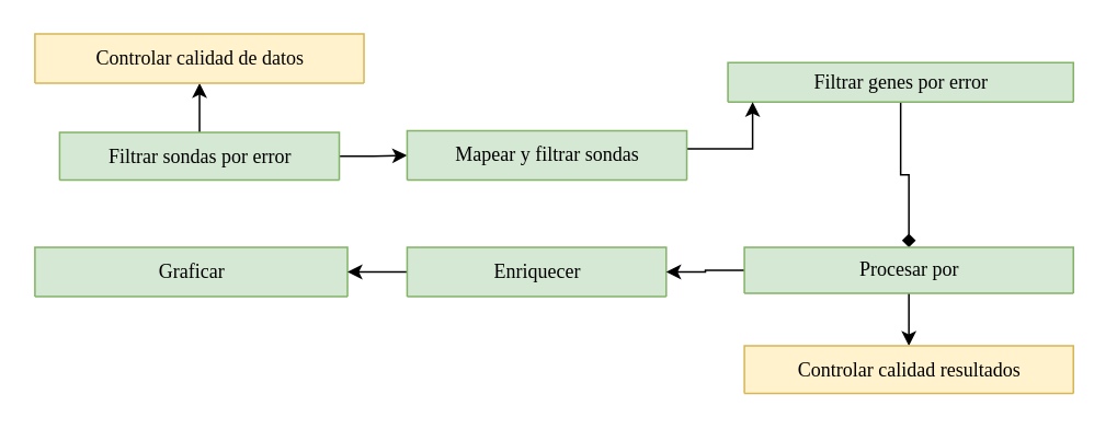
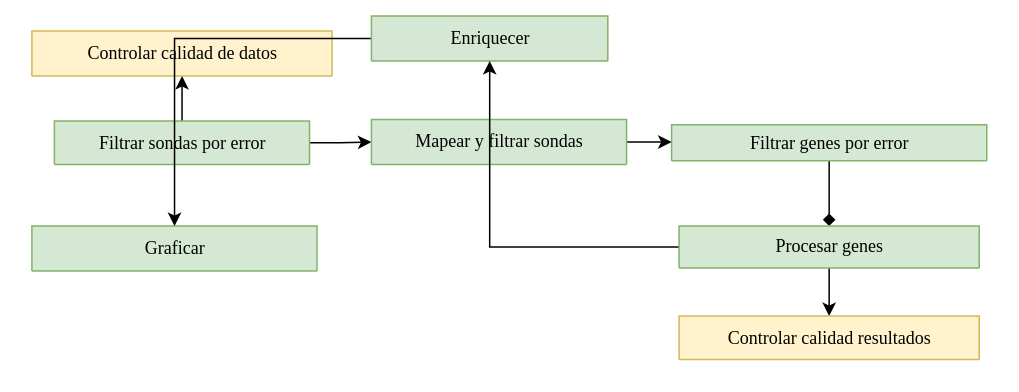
- <mxCell id="3" value="Filtrar genes por error" style="swimlane;html=1;fontStyle=0;childLayout=stackLayout;horizontal=1;startSize=30;fillColor=#d5e8d4;horizontalStack=0;resizeParent=1;resizeLast=0;collapsible=1;marginBottom=0;swimlaneFillColor=#ffffff;align=center;rounded=1;shadow=0;comic=0;labelBackgroundColor=none;strokeWidth=1;fontFamily=Verdana;fontSize=12;strokeColor=#82b366;" vertex="1" parent="1"><mxGeometry x="442" y="37.5" width="210" height="24" as="geometry"><mxRectangle x="560" y="340" width="150" height="40" as="alternateBounds" /></mxGeometry></mxCell>
+ <mxCell id="3" value="Filtrar genes por error" style="swimlane;html=1;fontStyle=0;childLayout=stackLayout;horizontal=1;startSize=30;fillColor=#d5e8d4;horizontalStack=0;resizeParent=1;resizeLast=0;collapsible=1;marginBottom=0;swimlaneFillColor=#ffffff;align=center;rounded=1;shadow=0;comic=0;labelBackgroundColor=none;strokeWidth=1;fontFamily=Verdana;fontSize=12;strokeColor=#82b366;" vertex="1" parent="1"><mxGeometry x="447" y="82.5" width="210" height="24" as="geometry"><mxRectangle x="560" y="340" width="150" height="40" as="alternateBounds" /></mxGeometry></mxCell>
- <mxCell id="15" value="Procesar por" style="swimlane;html=1;fontStyle=0;childLayout=stackLayout;horizontal=1;startSize=30;fillColor=#d5e8d4;horizontalStack=0;resizeParent=1;resizeLast=0;collapsible=1;marginBottom=0;swimlaneFillColor=#ffffff;align=center;rounded=1;shadow=0;comic=0;labelBackgroundColor=none;strokeWidth=1;fontFamily=Verdana;fontSize=12;strokeColor=#82b366;" vertex="1" parent="1"><mxGeometry x="452" y="150" width="200" height="28" as="geometry"><mxRectangle x="560" y="340" width="150" height="40" as="alternateBounds" /></mxGeometry></mxCell>
+ <mxCell id="15" value="Procesar genes" style="swimlane;html=1;fontStyle=0;childLayout=stackLayout;horizontal=1;startSize=30;fillColor=#d5e8d4;horizontalStack=0;resizeParent=1;resizeLast=0;collapsible=1;marginBottom=0;swimlaneFillColor=#ffffff;align=center;rounded=1;shadow=0;comic=0;labelBackgroundColor=none;strokeWidth=1;fontFamily=Verdana;fontSize=12;strokeColor=#82b366;" vertex="1" parent="1"><mxGeometry x="452" y="150" width="200" height="28" as="geometry"><mxRectangle x="560" y="340" width="150" height="40" as="alternateBounds" /></mxGeometry></mxCell>
- <mxCell id="10" value="Enriquecer" style="swimlane;html=1;fontStyle=0;childLayout=stackLayout;horizontal=1;startSize=30;fillColor=#d5e8d4;horizontalStack=0;resizeParent=1;resizeLast=0;collapsible=1;marginBottom=0;swimlaneFillColor=#ffffff;align=center;rounded=1;shadow=0;comic=0;labelBackgroundColor=none;strokeWidth=1;fontFamily=Verdana;fontSize=12;strokeColor=#82b366;" vertex="1" parent="1"><mxGeometry x="247" y="150" width="157.5" height="30" as="geometry"><mxRectangle x="560" y="340" width="150" height="40" as="alternateBounds" /></mxGeometry></mxCell>
+ <mxCell id="10" value="Enriquecer" style="swimlane;html=1;fontStyle=0;childLayout=stackLayout;horizontal=1;startSize=30;fillColor=#d5e8d4;horizontalStack=0;resizeParent=1;resizeLast=0;collapsible=1;marginBottom=0;swimlaneFillColor=#ffffff;align=center;rounded=1;shadow=0;comic=0;labelBackgroundColor=none;strokeWidth=1;fontFamily=Verdana;fontSize=12;strokeColor=#82b366;" vertex="1" parent="1"><mxGeometry x="247" y="10" width="157.5" height="30" as="geometry"><mxRectangle x="560" y="340" width="150" height="40" as="alternateBounds" /></mxGeometry></mxCell>
